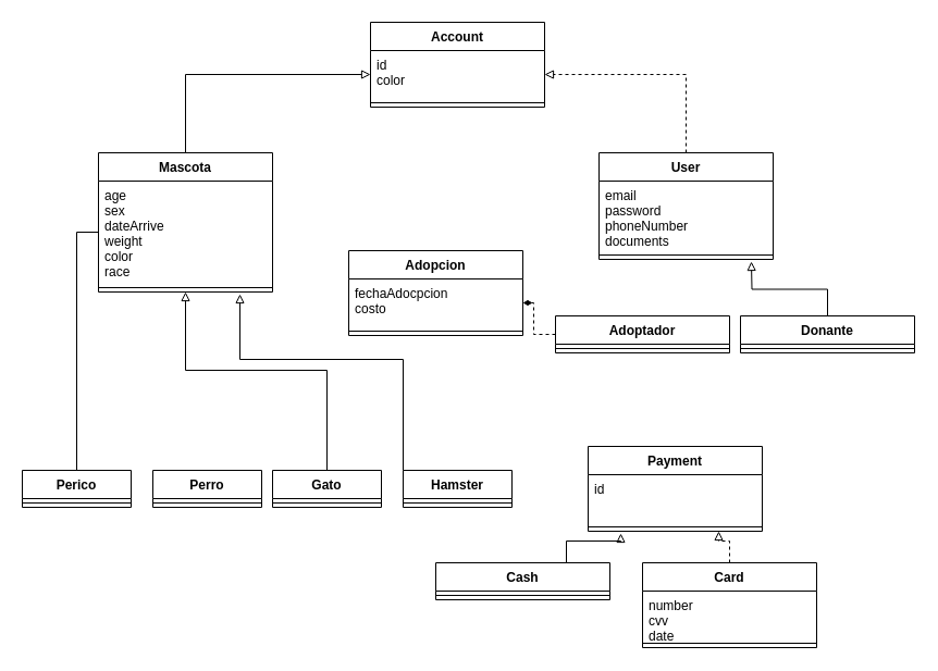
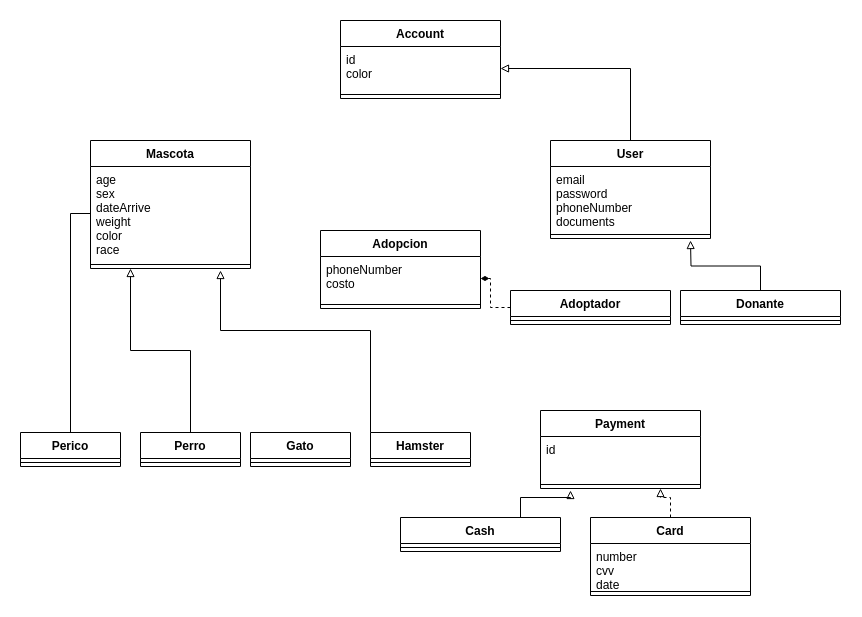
- <mxCell id="5" style="edgeStyle=orthogonalEdgeStyle;rounded=0;orthogonalLoop=1;jettySize=auto;html=1;entryX=0;entryY=0.5;entryDx=0;entryDy=0;endArrow=block;endFill=0;" edge="1" parent="1" source="6" target="3"><mxGeometry relative="1" as="geometry" /></mxCell>
- <mxCell id="9" style="edgeStyle=orthogonalEdgeStyle;rounded=0;orthogonalLoop=1;jettySize=auto;html=1;entryX=1;entryY=0.5;entryDx=0;entryDy=0;endArrow=block;endFill=0;dashed=1;" edge="1" parent="1" source="10" target="3"><mxGeometry relative="1" as="geometry" /></mxCell>
+ <mxCell id="9" style="edgeStyle=orthogonalEdgeStyle;rounded=0;orthogonalLoop=1;jettySize=auto;html=1;entryX=1;entryY=0.5;entryDx=0;entryDy=0;endArrow=block;endFill=0;" edge="1" parent="1" source="10" target="3"><mxGeometry relative="1" as="geometry" /></mxCell>
- <mxCell id="14" value="fechaAdocpcion&#10;costo" style="text;strokeColor=none;fillColor=none;align=left;verticalAlign=top;spacingLeft=4;spacingRight=4;overflow=hidden;rotatable=0;points=[[0,0.5],[1,0.5]];portConstraint=eastwest;" vertex="1" parent="13"><mxGeometry y="26" width="160" height="44" as="geometry" /></mxCell>
+ <mxCell id="14" value="phoneNumber&#10;costo" style="text;strokeColor=none;fillColor=none;align=left;verticalAlign=top;spacingLeft=4;spacingRight=4;overflow=hidden;rotatable=0;points=[[0,0.5],[1,0.5]];portConstraint=eastwest;" vertex="1" parent="13"><mxGeometry y="26" width="160" height="44" as="geometry" /></mxCell>
- <mxCell id="38" style="edgeStyle=orthogonalEdgeStyle;rounded=0;orthogonalLoop=1;jettySize=auto;html=1;entryX=0.5;entryY=1;entryDx=0;entryDy=0;endArrow=block;endFill=0;" edge="1" parent="1" source="39" target="6"><mxGeometry relative="1" as="geometry"><Array as="points"><mxPoint x="300" y="340" /><mxPoint x="170" y="340" /></Array></mxGeometry></mxCell>
+ <mxCell id="35" style="edgeStyle=orthogonalEdgeStyle;rounded=0;orthogonalLoop=1;jettySize=auto;html=1;entryX=0.25;entryY=1;entryDx=0;entryDy=0;endArrow=block;endFill=0;" edge="1" parent="1" source="36" target="6"><mxGeometry relative="1" as="geometry" /></mxCell>
